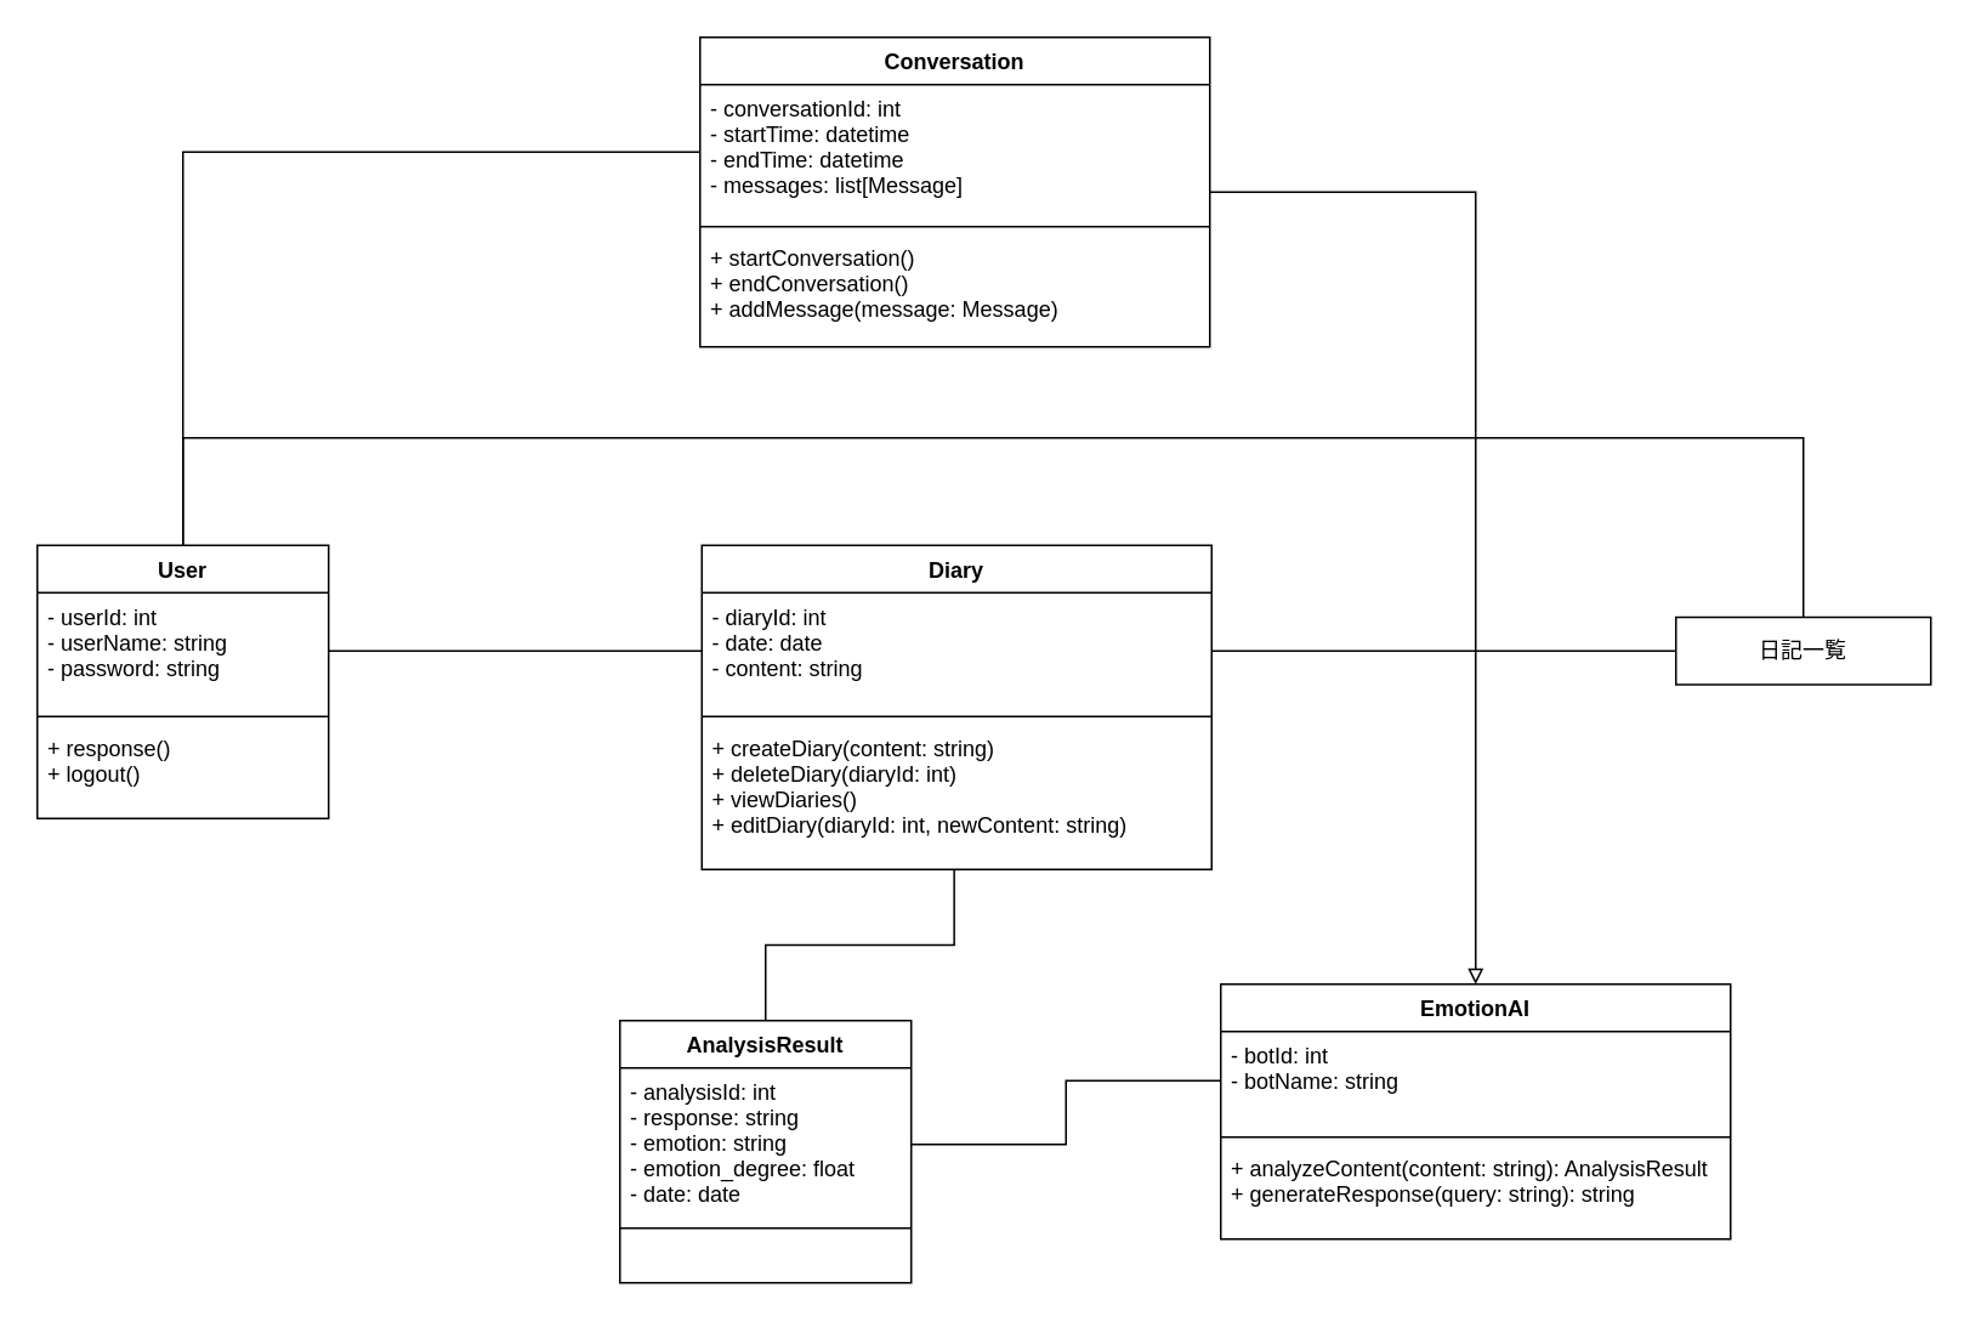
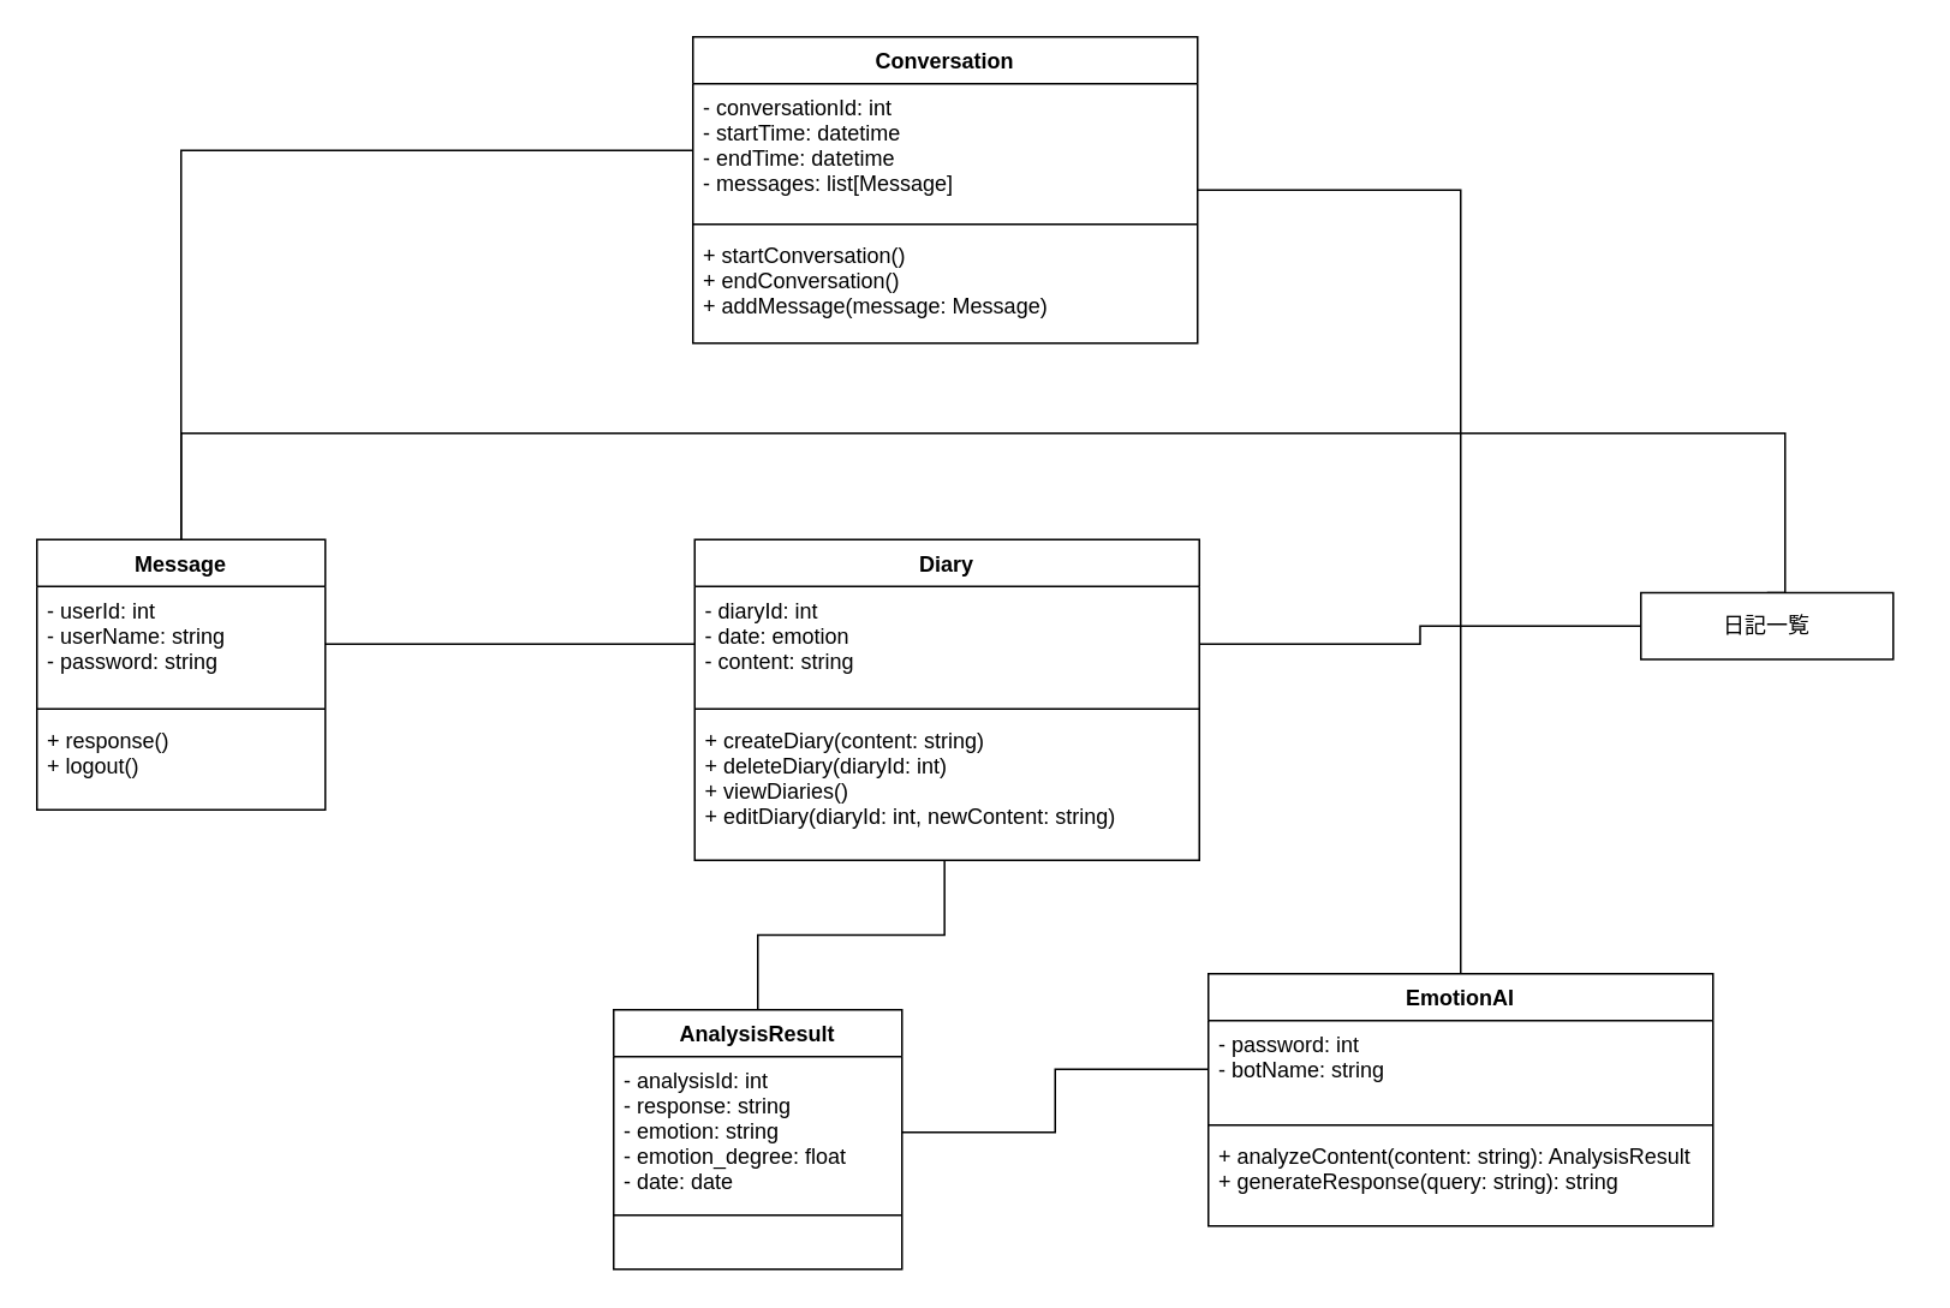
- <mxCell id="4" value="User" style="swimlane;fontStyle=1;align=center;verticalAlign=top;childLayout=stackLayout;horizontal=1;startSize=26;horizontalStack=0;resizeParent=1;resizeParentMax=0;resizeLast=0;collapsible=1;marginBottom=0;" parent="1" vertex="1"><mxGeometry x="20" y="299" width="160" height="150" as="geometry" /></mxCell>
+ <mxCell id="4" value="Message" style="swimlane;fontStyle=1;align=center;verticalAlign=top;childLayout=stackLayout;horizontal=1;startSize=26;horizontalStack=0;resizeParent=1;resizeParentMax=0;resizeLast=0;collapsible=1;marginBottom=0;" parent="1" vertex="1"><mxGeometry x="20" y="299" width="160" height="150" as="geometry" /></mxCell>
- <mxCell id="10" value="- diaryId: int&#10;- date: date&#10;- content: string" style="text;strokeColor=none;fillColor=none;align=left;verticalAlign=top;spacingLeft=4;spacingRight=4;overflow=hidden;rotatable=0;points=[[0,0.5],[1,0.5]];portConstraint=eastwest;" vertex="1" parent="9"><mxGeometry y="26" width="280" height="64" as="geometry" /></mxCell>
+ <mxCell id="10" value="- diaryId: int&#10;- date: emotion&#10;- content: string" style="text;strokeColor=none;fillColor=none;align=left;verticalAlign=top;spacingLeft=4;spacingRight=4;overflow=hidden;rotatable=0;points=[[0,0.5],[1,0.5]];portConstraint=eastwest;" vertex="1" parent="9"><mxGeometry y="26" width="280" height="64" as="geometry" /></mxCell>
- <mxCell id="8" value="日記一覧" style="rounded=0;whiteSpace=wrap;html=1;" vertex="1" parent="1"><mxGeometry x="920" y="338.5" width="140" height="37" as="geometry" /></mxCell>
+ <mxCell id="8" value="日記一覧" style="rounded=0;whiteSpace=wrap;html=1;" vertex="1" parent="1"><mxGeometry x="910" y="328.5" width="140" height="37" as="geometry" /></mxCell>
- <mxCell id="20" style="edgeStyle=orthogonalEdgeStyle;rounded=0;html=1;endArrow=block;endFill=0;" edge="1" parent="1" source="21" target="25"><mxGeometry relative="1" as="geometry" /></mxCell>
+ <mxCell id="20" style="edgeStyle=orthogonalEdgeStyle;rounded=0;html=1;endArrow=none;endFill=0;" edge="1" parent="1" source="21" target="25"><mxGeometry relative="1" as="geometry" /></mxCell>
- <mxCell id="26" value="- botId: int&#10;- botName: string" style="text;strokeColor=none;fillColor=none;align=left;verticalAlign=top;spacingLeft=4;spacingRight=4;overflow=hidden;rotatable=0;points=[[0,0.5],[1,0.5]];portConstraint=eastwest;labelBackgroundColor=none;labelBorderColor=none;fontColor=default;html=0;" vertex="1" parent="25"><mxGeometry y="26" width="280" height="54" as="geometry" /></mxCell>
+ <mxCell id="26" value="- password: int&#10;- botName: string" style="text;strokeColor=none;fillColor=none;align=left;verticalAlign=top;spacingLeft=4;spacingRight=4;overflow=hidden;rotatable=0;points=[[0,0.5],[1,0.5]];portConstraint=eastwest;labelBackgroundColor=none;labelBorderColor=none;fontColor=default;html=0;" vertex="1" parent="25"><mxGeometry y="26" width="280" height="54" as="geometry" /></mxCell>
